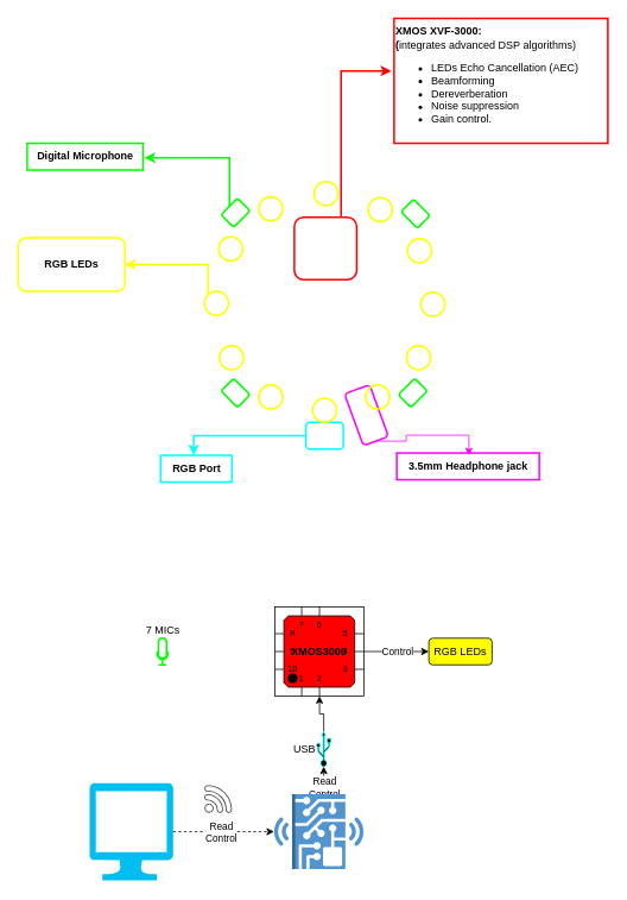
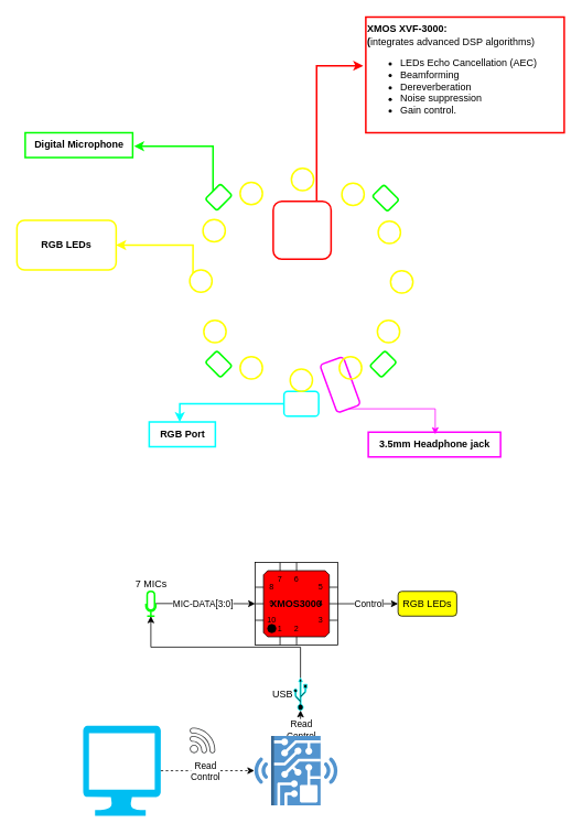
- <mxCell id="16" value="&lt;b&gt;3.5mm Headphone jack&lt;/b&gt;" style="text;html=1;align=center;verticalAlign=middle;resizable=0;points=[];autosize=1;strokeColor=#ff00ff;fillColor=none;rounded=0;labelBorderColor=none;horizontal=1;strokeWidth=2;" parent="1" vertex="1"><mxGeometry x="445" y="507.36" width="160" height="30" as="geometry" /></mxCell>
+ <mxCell id="16" value="&lt;b&gt;3.5mm Headphone jack&lt;/b&gt;" style="text;html=1;align=center;verticalAlign=middle;resizable=0;points=[];autosize=1;strokeColor=#ff00ff;fillColor=none;rounded=0;labelBorderColor=none;horizontal=1;strokeWidth=2;" parent="1" vertex="1"><mxGeometry x="445" y="522.36" width="160" height="30" as="geometry" /></mxCell>
+ <mxCell id="20" style="edgeStyle=orthogonalEdgeStyle;rounded=0;orthogonalLoop=1;jettySize=auto;html=1;entryX=0;entryY=0;entryDx=0;entryDy=50;exitX=0.972;exitY=0.492;exitDx=0;exitDy=0;exitPerimeter=0;entryPerimeter=0;" parent="1" source="38" target="39" edge="1"><mxGeometry relative="1" as="geometry"><mxPoint x="207" y="710" as="sourcePoint" /><mxPoint x="322" y="710" as="targetPoint" /></mxGeometry></mxCell>
+ <mxCell id="21" value="MIC-DATA[3:0]" style="edgeLabel;html=1;align=center;verticalAlign=middle;resizable=0;points=[];" parent="20" vertex="1" connectable="0"><mxGeometry x="0.071" relative="1" as="geometry"><mxPoint x="-8" as="offset" /></mxGeometry></mxCell>
- <mxCell id="40" style="edgeStyle=orthogonalEdgeStyle;rounded=0;orthogonalLoop=1;jettySize=auto;html=1;exitX=0.5;exitY=0;exitDx=0;exitDy=0;exitPerimeter=0;entryX=0;entryY=1;entryDx=50;entryDy=0;entryPerimeter=0;" parent="1" source="43" target="39" edge="1"><mxGeometry relative="1" as="geometry"><mxPoint x="316" y="852.5" as="sourcePoint" /><mxPoint x="367" y="852.5" as="targetPoint" /></mxGeometry></mxCell>
+ <mxCell id="40" style="edgeStyle=orthogonalEdgeStyle;rounded=0;orthogonalLoop=1;jettySize=auto;html=1;exitX=0.5;exitY=0;exitDx=0;exitDy=0;exitPerimeter=0;" parent="1" source="43" target="38" edge="1"><mxGeometry relative="1" as="geometry"><mxPoint x="316" y="852.5" as="sourcePoint" /><mxPoint x="367" y="852.5" as="targetPoint" /></mxGeometry></mxCell>
